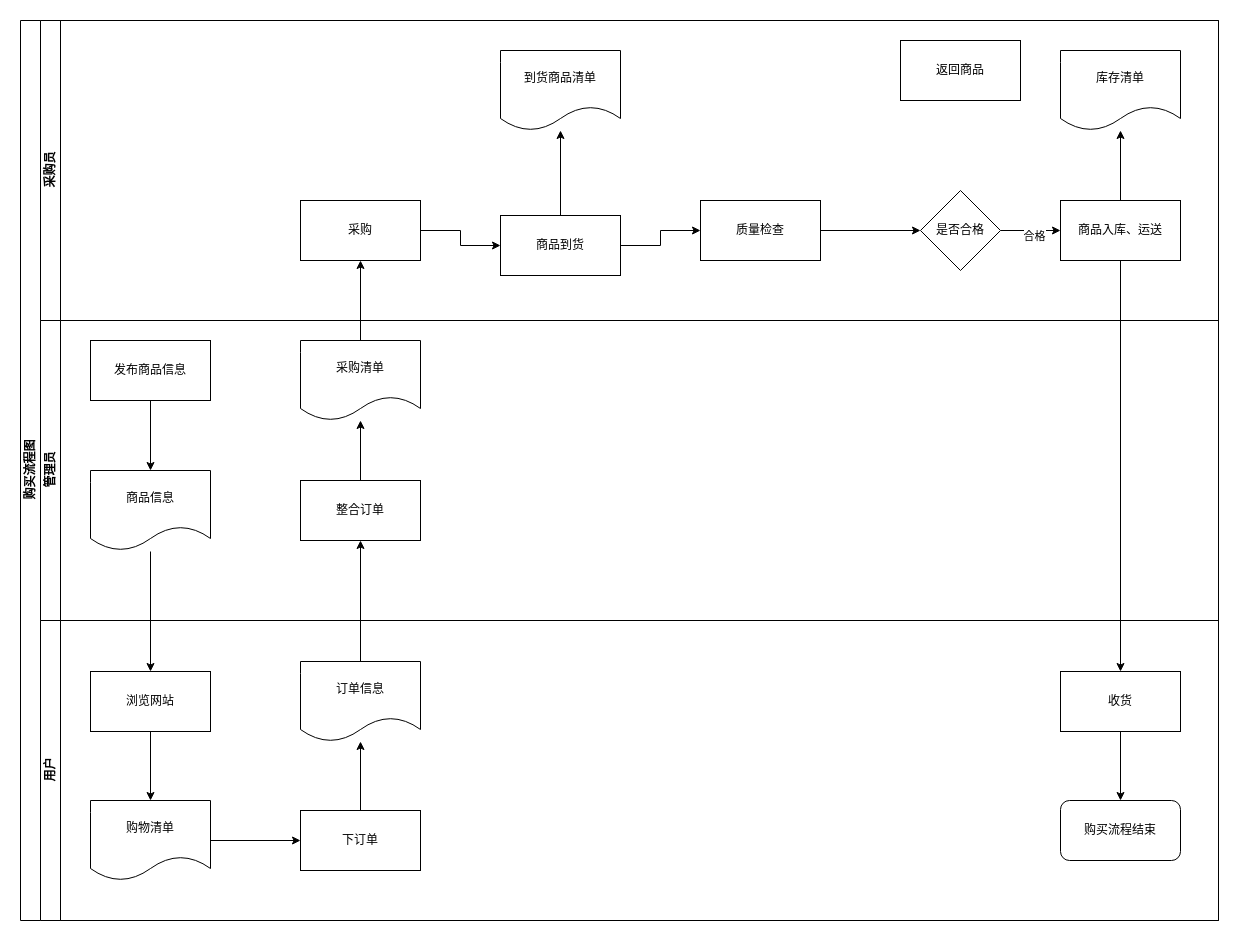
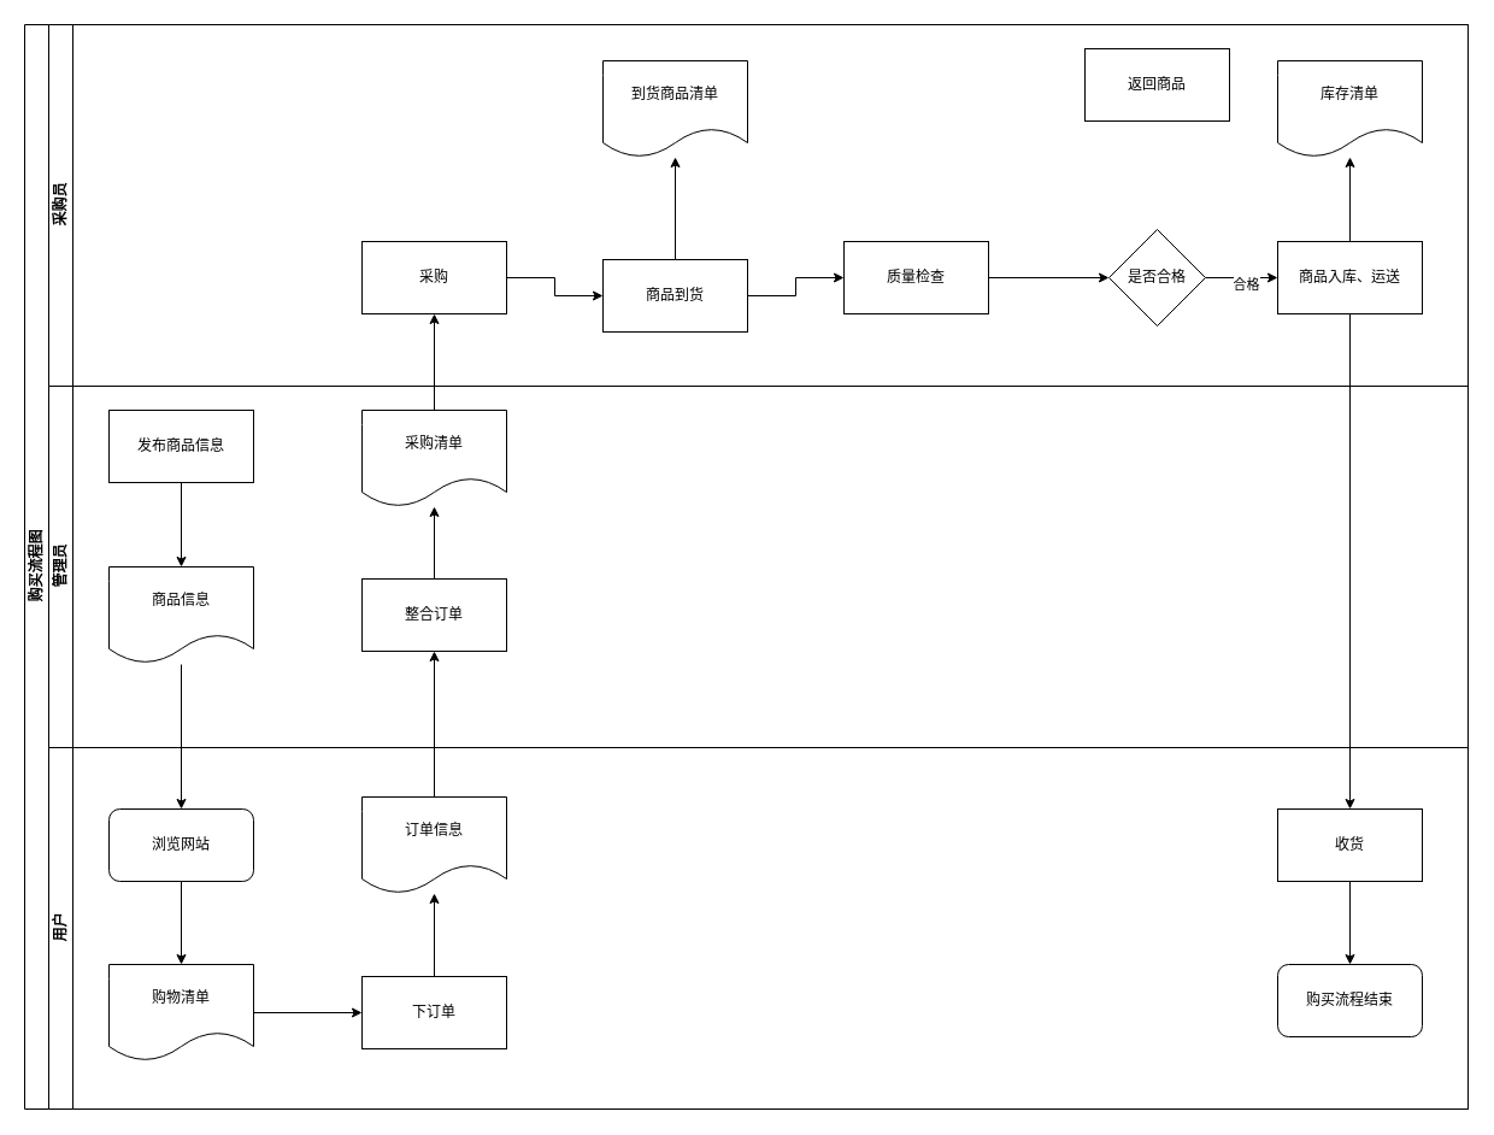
- <mxCell id="28" value="浏览网站" style="rounded=0;whiteSpace=wrap;html=1;" vertex="1" parent="26"><mxGeometry x="50" y="51" width="120" height="60" as="geometry" /></mxCell>
+ <mxCell id="28" value="浏览网站" style="whiteSpace=wrap;html=1;rounded=1;" vertex="1" parent="26"><mxGeometry x="50" y="51" width="120" height="60" as="geometry" /></mxCell>
